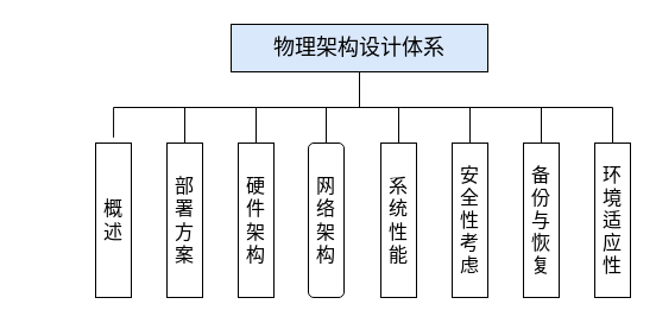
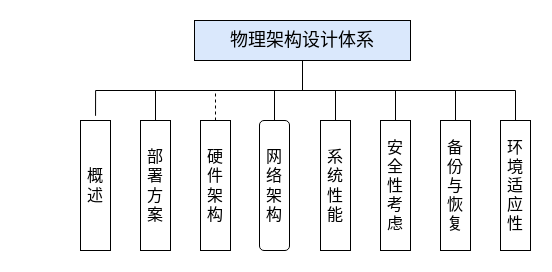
- <mxCell id="19" value="" style="edgeStyle=orthogonalEdgeStyle;rounded=0;orthogonalLoop=1;jettySize=auto;html=1;endArrow=none;endFill=0;exitX=0.5;exitY=1;exitDx=0;exitDy=0;entryX=0.5;entryY=0;entryDx=0;entryDy=0;" edge="1" parent="1" source="3" target="7"><mxGeometry relative="1" as="geometry"><mxPoint x="344" y="130" as="sourcePoint" /><mxPoint x="344" y="190" as="targetPoint" /></mxGeometry></mxCell>
+ <mxCell id="19" value="" style="edgeStyle=orthogonalEdgeStyle;rounded=0;orthogonalLoop=1;jettySize=auto;html=1;endArrow=none;endFill=0;exitX=0.5;exitY=1;exitDx=0;exitDy=0;entryX=0.5;entryY=0;entryDx=0;entryDy=0;dashed=1;" edge="1" parent="1" source="3" target="7"><mxGeometry relative="1" as="geometry"><mxPoint x="344" y="130" as="sourcePoint" /><mxPoint x="344" y="190" as="targetPoint" /></mxGeometry></mxCell>
